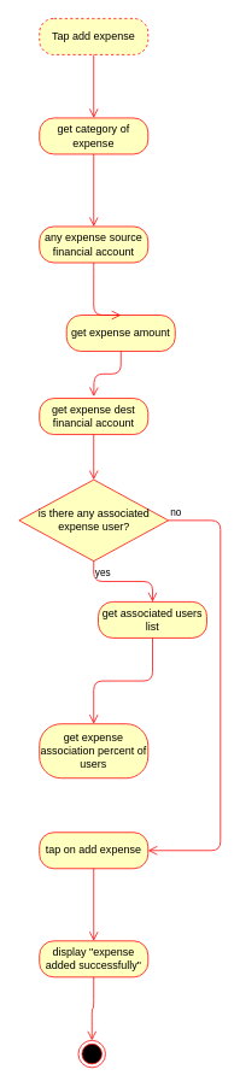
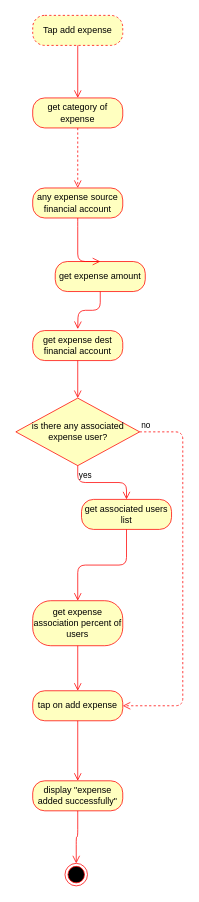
- <mxCell id="5" value="" style="edgeStyle=orthogonalEdgeStyle;html=1;verticalAlign=bottom;endArrow=open;endSize=8;strokeColor=#ff0000;entryX=0.5;entryY=0;entryDx=0;entryDy=0;" edge="1" source="4" parent="1" target="6"><mxGeometry relative="1" as="geometry"><mxPoint x="103" y="240" as="targetPoint" /></mxGeometry></mxCell>
+ <mxCell id="5" value="" style="edgeStyle=orthogonalEdgeStyle;html=1;verticalAlign=bottom;endArrow=open;endSize=8;strokeColor=#ff0000;entryX=0.5;entryY=0;entryDx=0;entryDy=0;dashed=1;" edge="1" source="4" parent="1" target="6"><mxGeometry relative="1" as="geometry"><mxPoint x="103" y="240" as="targetPoint" /></mxGeometry></mxCell>
- <mxCell id="10" value="no" style="edgeStyle=orthogonalEdgeStyle;html=1;align=left;verticalAlign=bottom;endArrow=open;endSize=8;strokeColor=#ff0000;entryX=1;entryY=0.5;entryDx=0;entryDy=0;" edge="1" source="9" parent="1" target="16"><mxGeometry x="-1" relative="1" as="geometry"><mxPoint x="253" y="575" as="targetPoint" /><Array as="points"><mxPoint x="243" y="575" /><mxPoint x="243" y="940" /></Array></mxGeometry></mxCell>
+ <mxCell id="10" value="no" style="edgeStyle=orthogonalEdgeStyle;html=1;align=left;verticalAlign=bottom;endArrow=open;endSize=8;strokeColor=#ff0000;entryX=1;entryY=0.5;entryDx=0;entryDy=0;dashed=1;" edge="1" source="9" parent="1" target="16"><mxGeometry x="-1" relative="1" as="geometry"><mxPoint x="253" y="575" as="targetPoint" /><Array as="points"><mxPoint x="243" y="575" /><mxPoint x="243" y="940" /></Array></mxGeometry></mxCell>
+ <mxCell id="15" value="" style="edgeStyle=orthogonalEdgeStyle;html=1;verticalAlign=bottom;endArrow=open;endSize=8;strokeColor=#ff0000;entryX=0.5;entryY=0;entryDx=0;entryDy=0;" edge="1" source="14" parent="1" target="16"><mxGeometry relative="1" as="geometry"><mxPoint x="103" y="900" as="targetPoint" /></mxGeometry></mxCell>
